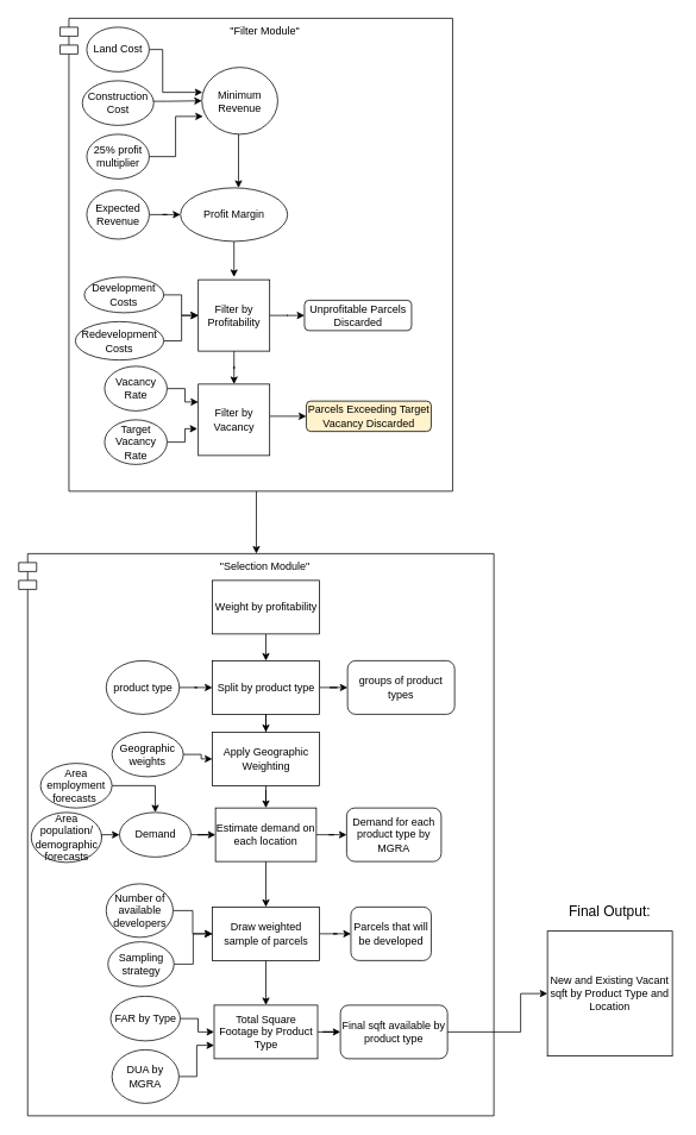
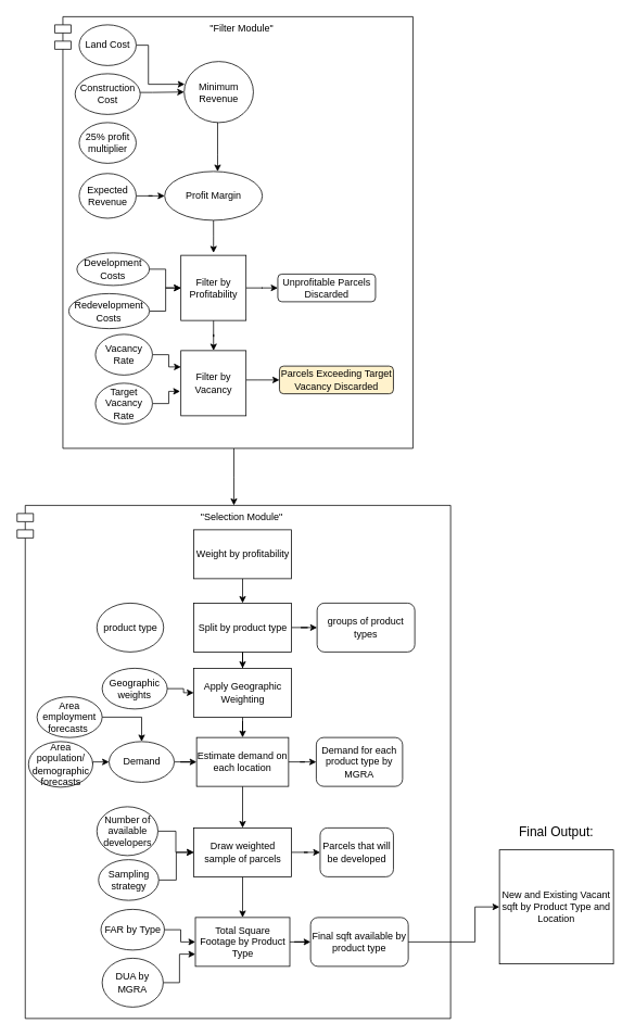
- <mxCell id="11" style="edgeStyle=orthogonalEdgeStyle;rounded=0;orthogonalLoop=1;jettySize=auto;html=1;entryX=0.015;entryY=0.733;entryDx=0;entryDy=0;entryPerimeter=0;" parent="1" source="12" target="6" edge="1"><mxGeometry relative="1" as="geometry" /></mxCell>
- <mxCell id="35" style="edgeStyle=orthogonalEdgeStyle;rounded=0;orthogonalLoop=1;jettySize=auto;html=1;entryX=0;entryY=0.5;entryDx=0;entryDy=0;" parent="1" source="36" target="34" edge="1"><mxGeometry relative="1" as="geometry" /></mxCell>
